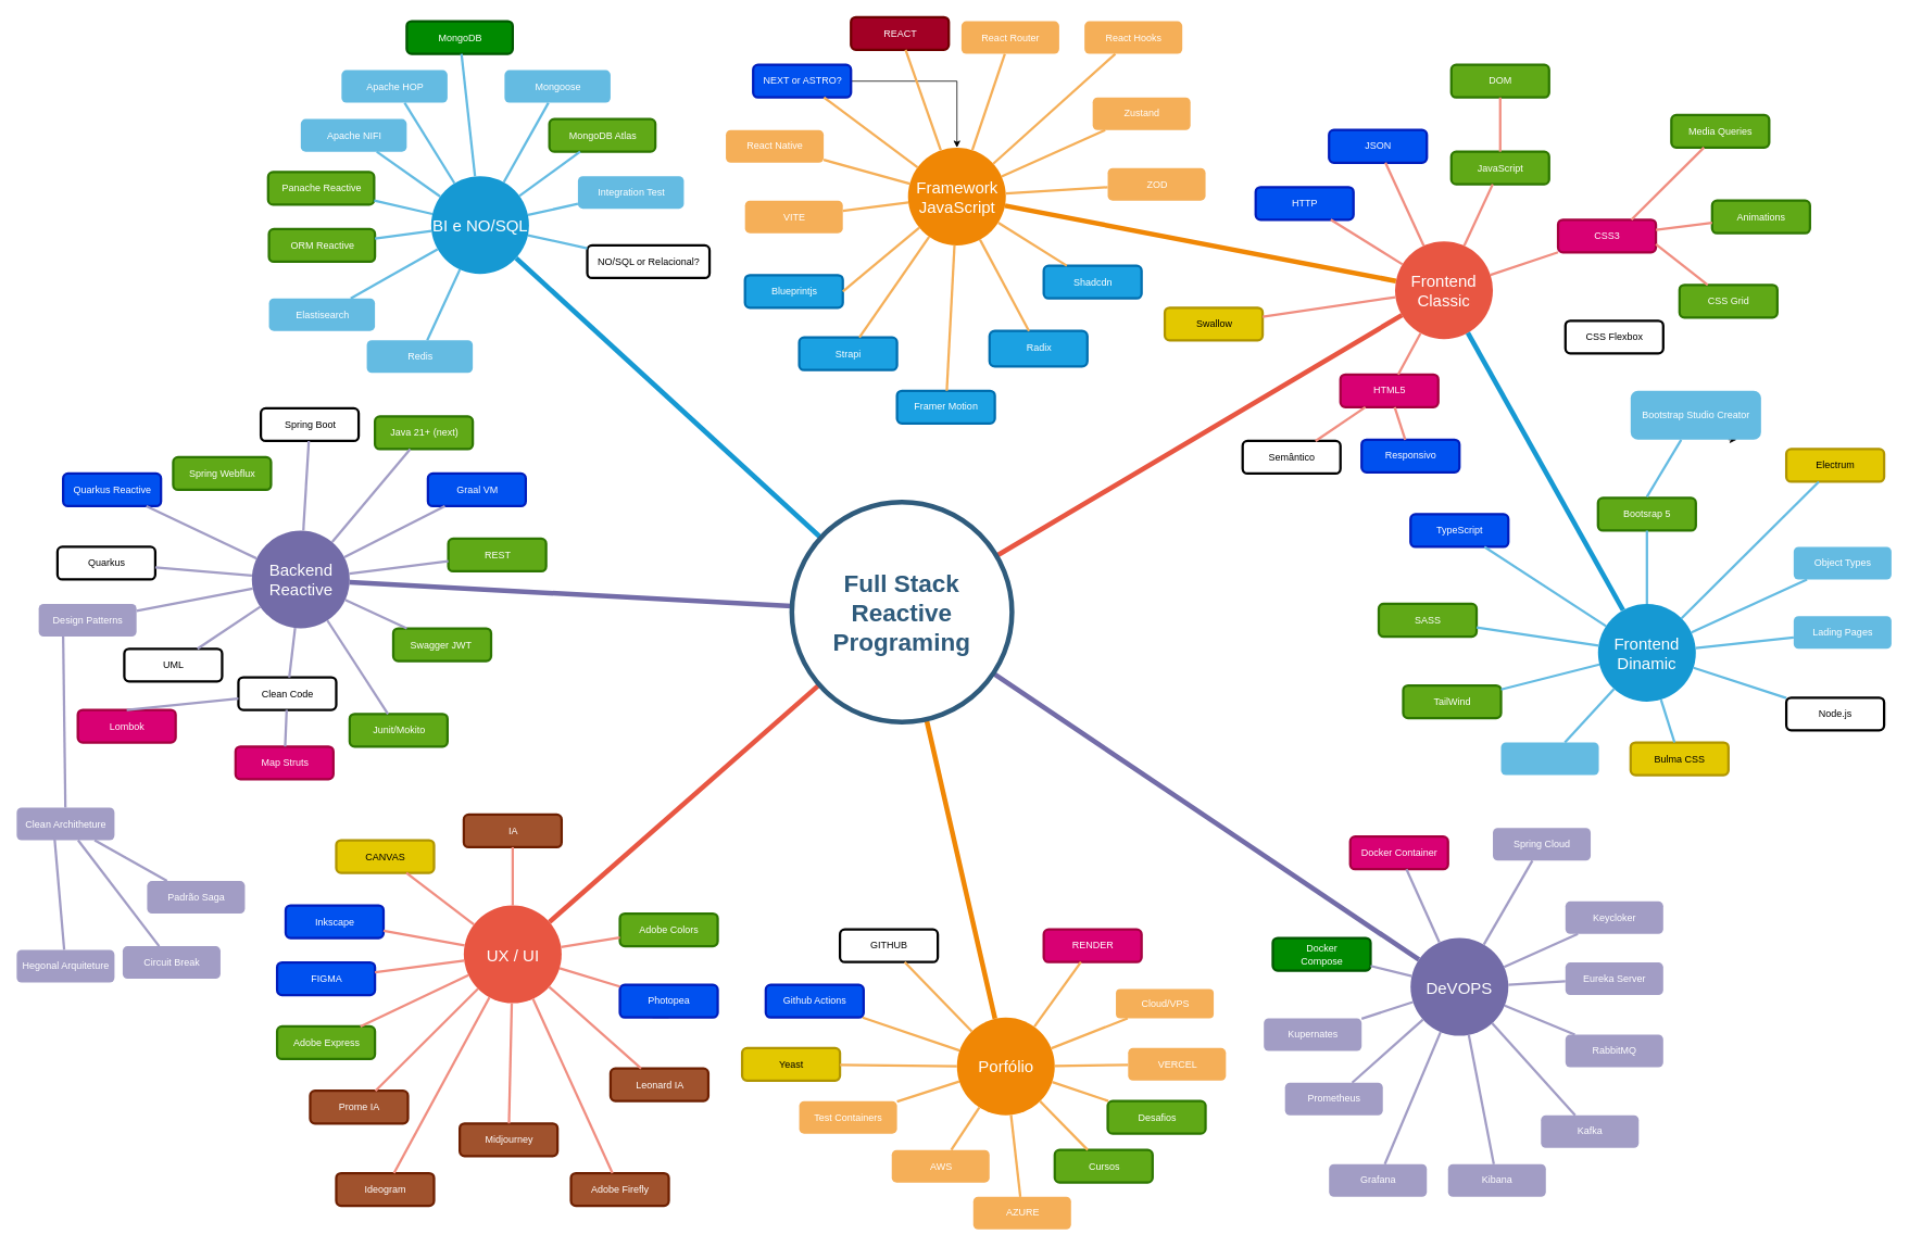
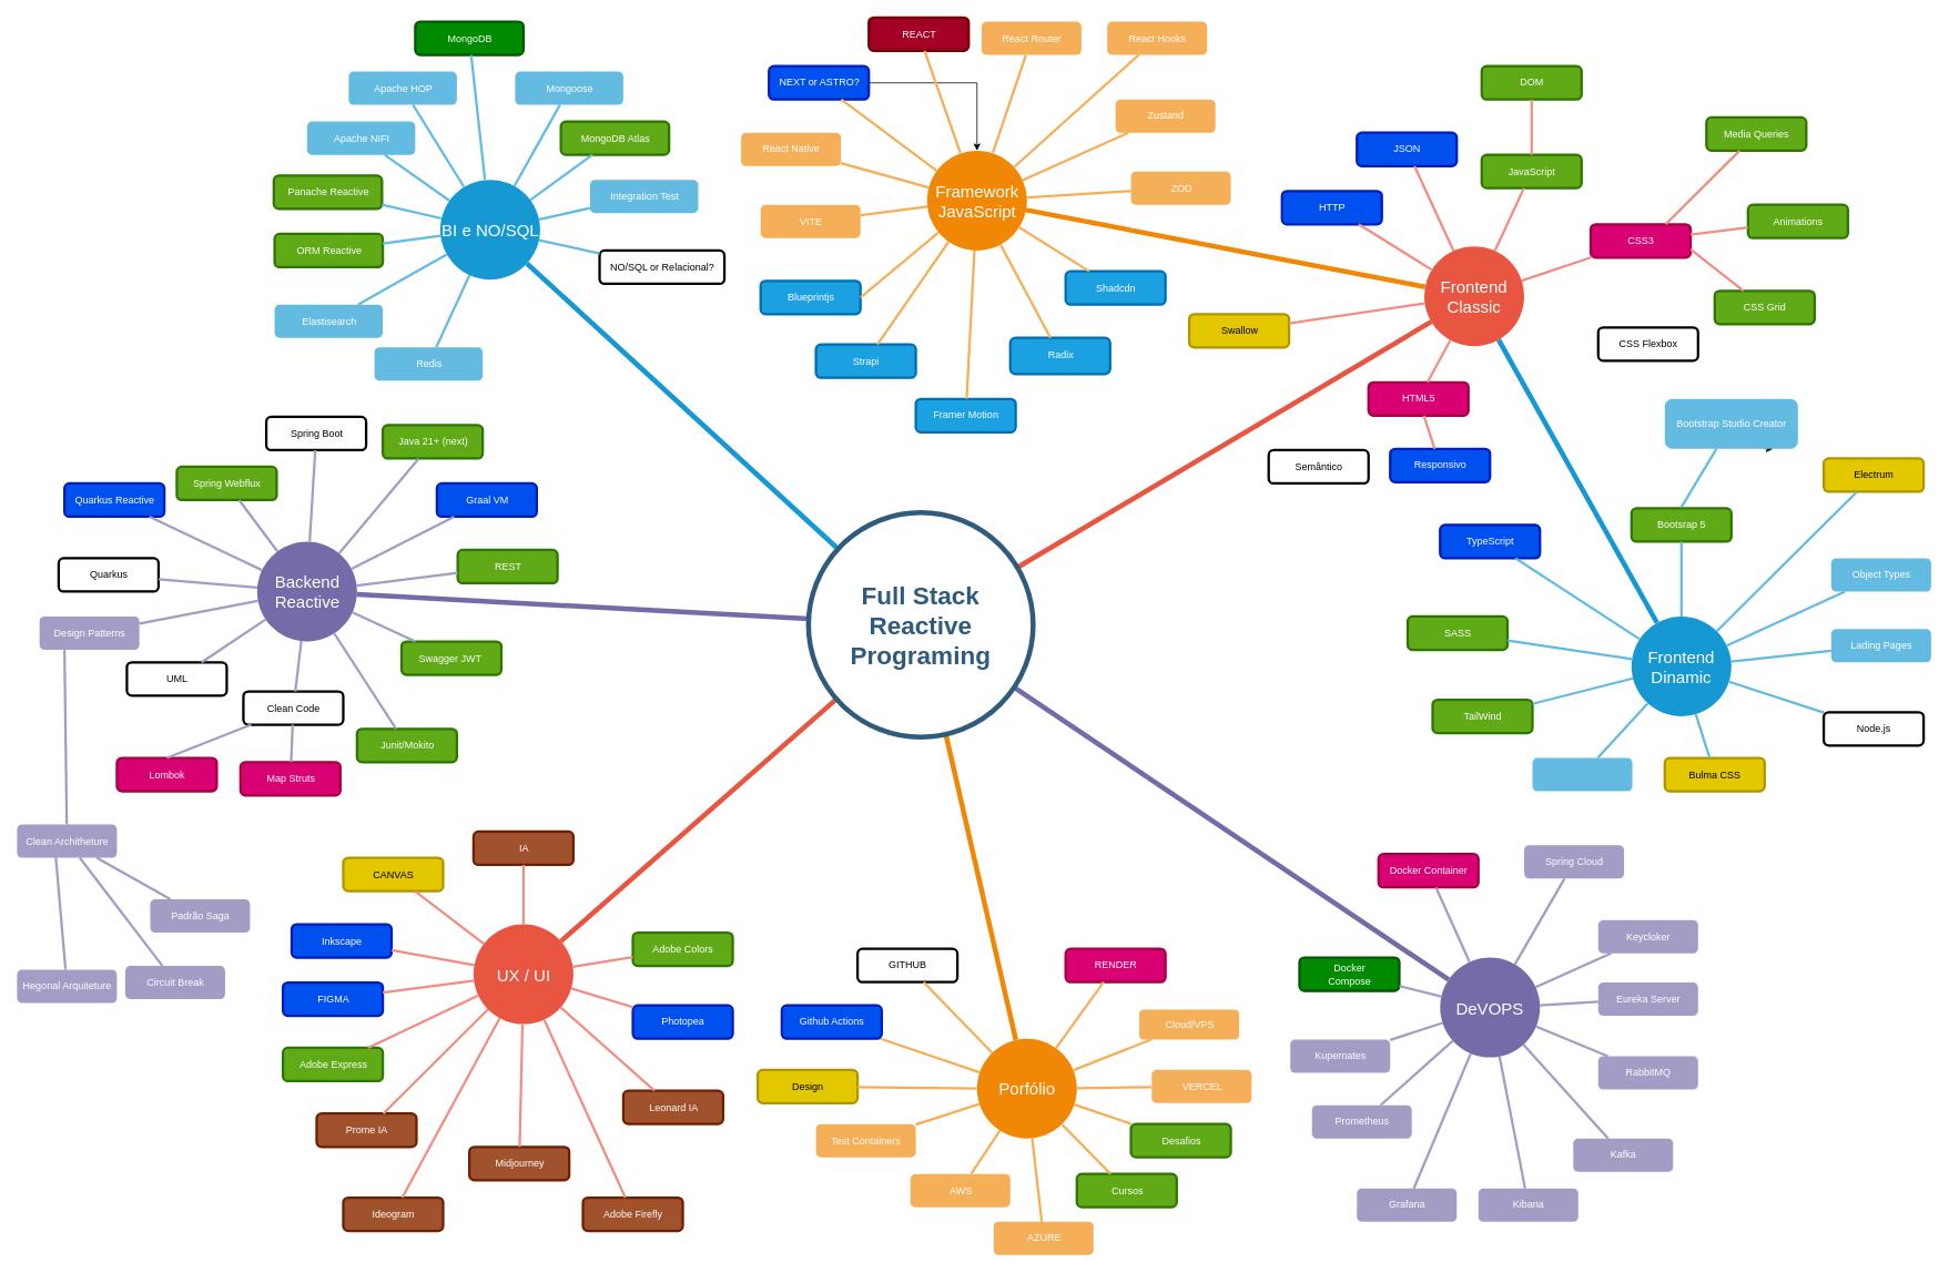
- <mxCell id="195" value="" style="edgeStyle=none;endArrow=none;strokeWidth=3;strokeColor=#F08E81;html=1;" parent="1" source="65" target="194" edge="1"><mxGeometry x="31" y="106.5" width="100" height="100" as="geometry"><mxPoint x="1647" y="510.5" as="sourcePoint" /><mxPoint x="1630" y="562" as="targetPoint" /></mxGeometry></mxCell>
+ <mxCell id="168" value="" style="edgeStyle=none;endArrow=none;strokeWidth=3;strokeColor=#A29DC5;html=1;" parent="1" source="156" target="157" edge="1"><mxGeometry x="-1498" y="-303.5" width="100" height="100" as="geometry"><mxPoint x="-1488" y="-264.5" as="sourcePoint" /><mxPoint x="-1388" y="-364.5" as="targetPoint" /></mxGeometry></mxCell>
- <mxCell id="183" value="Lombok" style="rounded=1;fillColor=#d80073;strokeColor=#A50040;strokeWidth=3;shadow=0;html=1;fontColor=#ffffff;" parent="1" vertex="1"><mxGeometry x="95" y="870.5" width="120" height="40" as="geometry" /></mxCell>
+ <mxCell id="183" value="Lombok" style="rounded=1;fillColor=#d80073;strokeColor=#A50040;strokeWidth=3;shadow=0;html=1;fontColor=#ffffff;" parent="1" vertex="1"><mxGeometry x="140" y="910.5" width="120" height="40" as="geometry" /></mxCell>
- <mxCell id="116" value="Yeast" style="rounded=1;fillColor=#e3c800;strokeColor=#B09500;strokeWidth=3;shadow=0;html=1;fontColor=#000000;" parent="1" vertex="1"><mxGeometry x="910" y="1285.5" width="120" height="40" as="geometry" /></mxCell>
+ <mxCell id="116" value="Design" style="rounded=1;fillColor=#e3c800;strokeColor=#B09500;strokeWidth=3;shadow=0;html=1;fontColor=#000000;" parent="1" vertex="1"><mxGeometry x="910" y="1285.5" width="120" height="40" as="geometry" /></mxCell>
